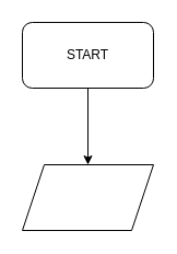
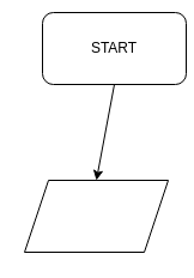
- <mxCell id="2" value="START" style="rounded=1;whiteSpace=wrap;html=1;" vertex="1" parent="1"><mxGeometry x="20" y="20" width="120" height="60" as="geometry" /></mxCell>
+ <mxCell id="2" value="START" style="rounded=1;whiteSpace=wrap;html=1;" vertex="1" parent="1"><mxGeometry x="35" y="10" width="120" height="60" as="geometry" /></mxCell>
